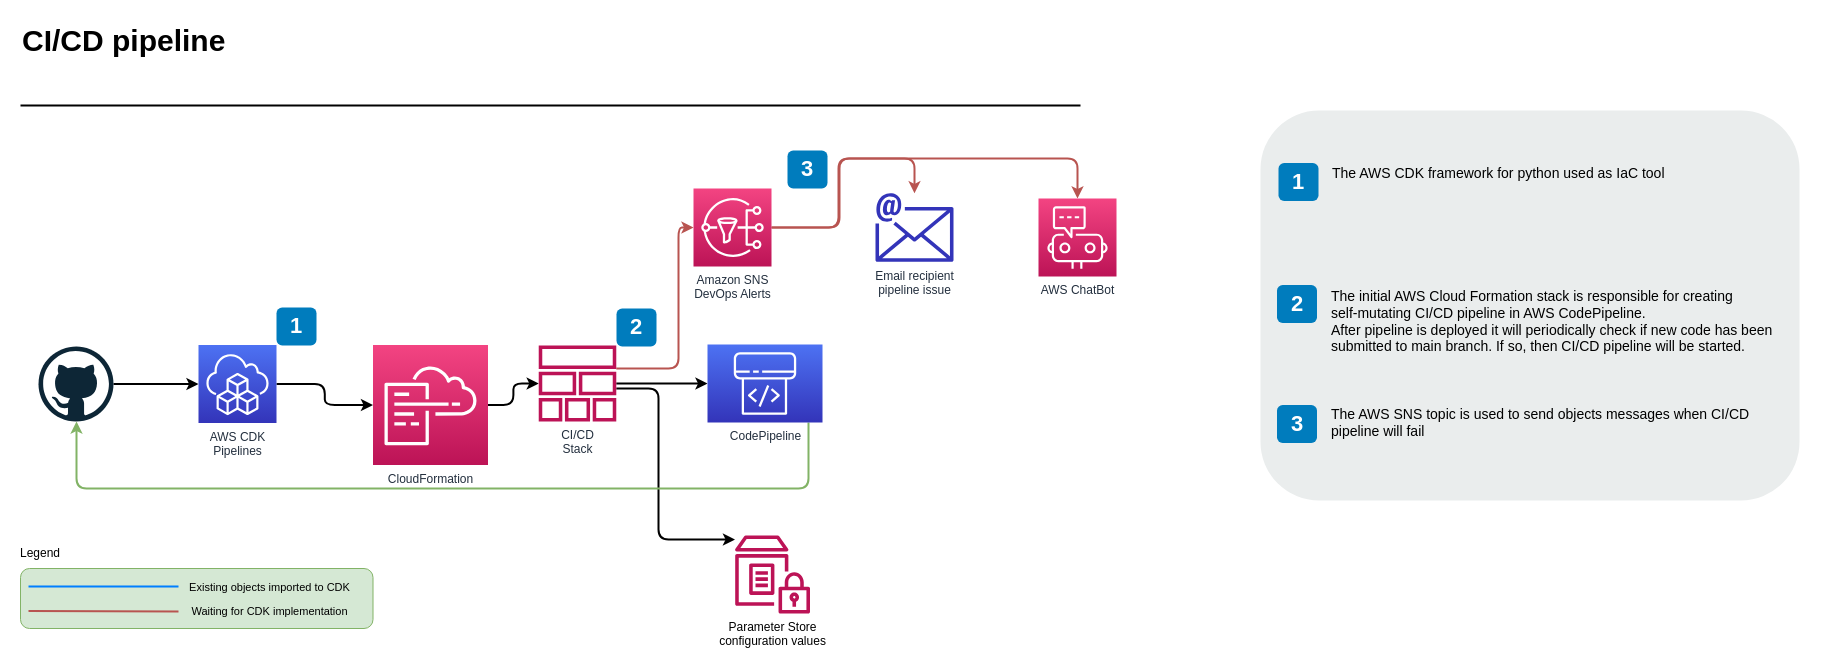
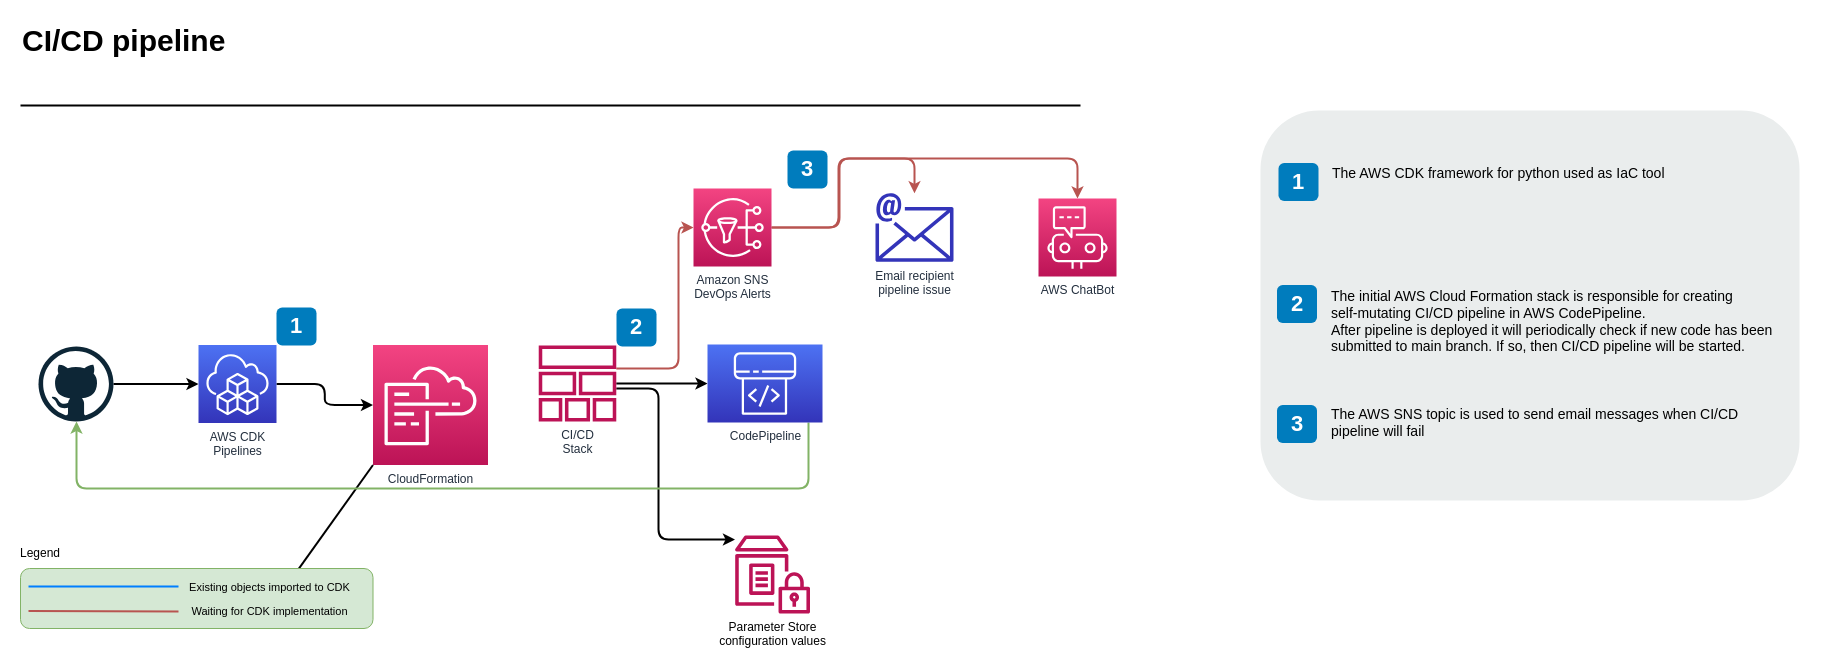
- <mxCell id="18" style="edgeStyle=orthogonalEdgeStyle;orthogonalLoop=1;jettySize=auto;html=1;strokeWidth=2;" parent="1" source="19" target="23" edge="1"><mxGeometry relative="1" as="geometry" /></mxCell>
+ <mxCell id="18" style="edgeStyle=orthogonalEdgeStyle;orthogonalLoop=1;jettySize=auto;html=1;strokeWidth=2;" parent="1" source="19" target="36" edge="1"><mxGeometry relative="1" as="geometry" /></mxCell>
- <mxCell id="10" value="The AWS SNS topic is used to send objects messages when CI/CD&lt;br&gt;pipeline will fail" style="text;html=1;align=left;verticalAlign=top;spacingTop=-4;fontSize=14;labelBackgroundColor=none;whiteSpace=wrap;rounded=1;" parent="1" vertex="1"><mxGeometry x="1328.5" y="403" width="450" height="117" as="geometry" /></mxCell>
+ <mxCell id="10" value="The AWS SNS topic is used to send email messages when CI/CD&lt;br&gt;pipeline will fail" style="text;html=1;align=left;verticalAlign=top;spacingTop=-4;fontSize=14;labelBackgroundColor=none;whiteSpace=wrap;rounded=1;" parent="1" vertex="1"><mxGeometry x="1328.5" y="403" width="450" height="117" as="geometry" /></mxCell>
